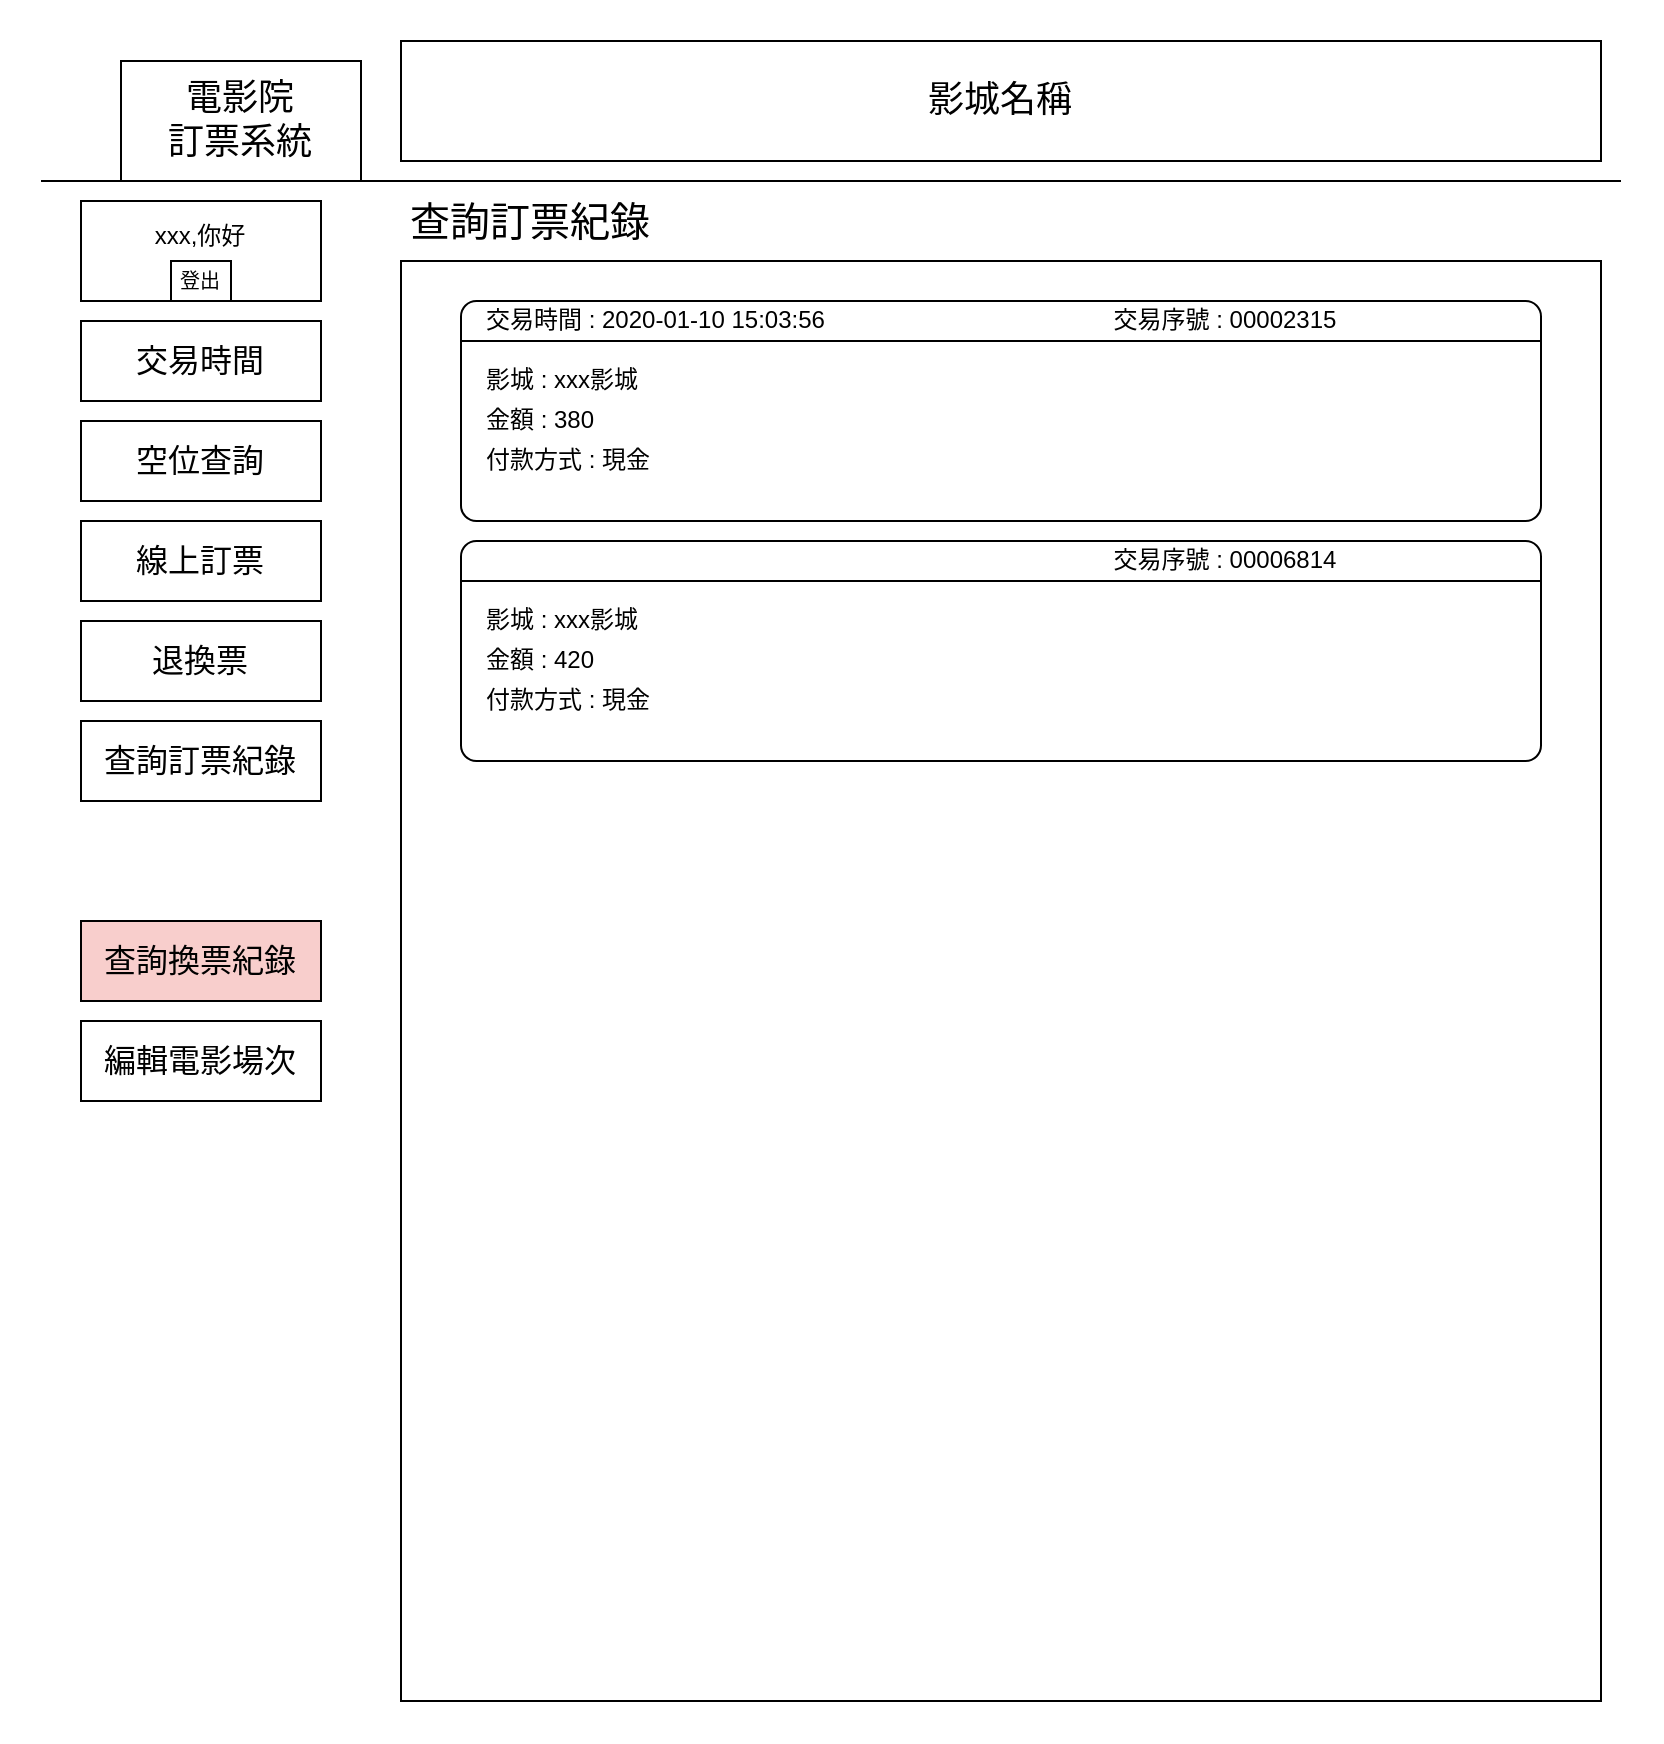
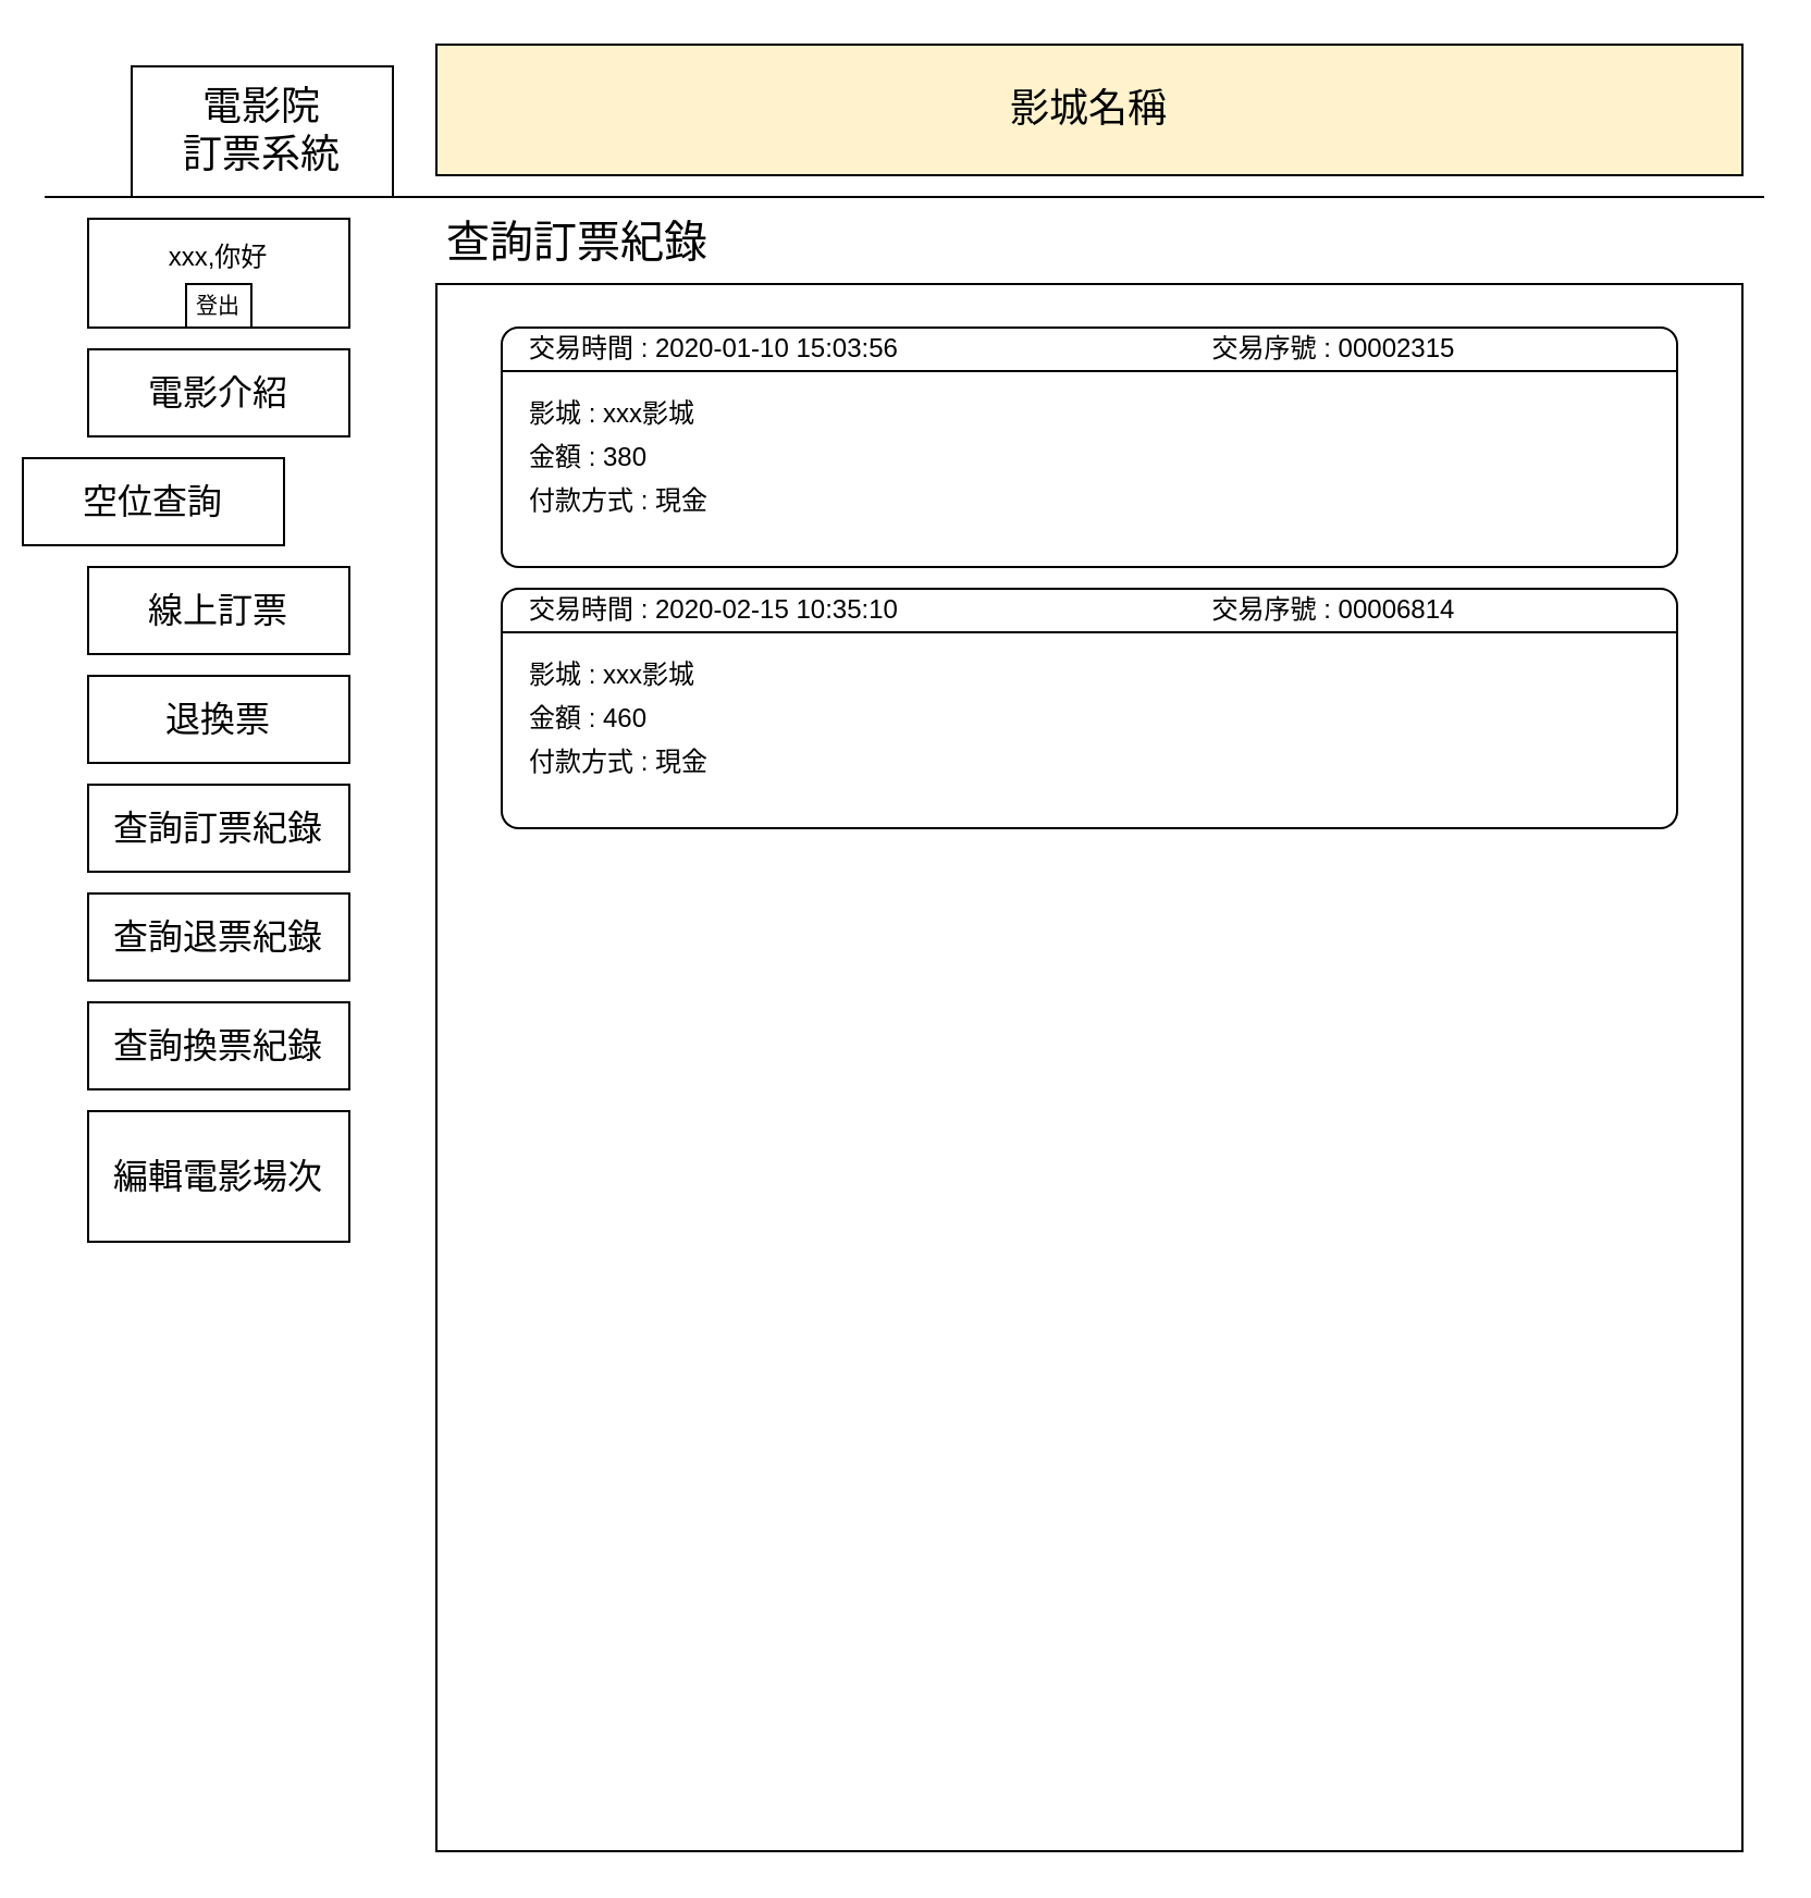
- <mxCell id="4" value="&lt;font style=&quot;font-size: 18px&quot;&gt;影城名稱&lt;/font&gt;" style="rounded=0;whiteSpace=wrap;html=1;" parent="1" vertex="1"><mxGeometry x="200" y="20" width="600" height="60" as="geometry" /></mxCell>
+ <mxCell id="4" value="&lt;font style=&quot;font-size: 18px&quot;&gt;影城名稱&lt;/font&gt;" style="rounded=0;whiteSpace=wrap;html=1;fillColor=#fff2cc;" parent="1" vertex="1"><mxGeometry x="200" y="20" width="600" height="60" as="geometry" /></mxCell>
- <mxCell id="6" value="&lt;font style=&quot;font-size: 16px&quot;&gt;交易時間&lt;/font&gt;" style="rounded=0;whiteSpace=wrap;html=1;" parent="1" vertex="1"><mxGeometry x="40" y="160" width="120" height="40" as="geometry" /></mxCell>
+ <mxCell id="6" value="&lt;font style=&quot;font-size: 16px&quot;&gt;電影介紹&lt;/font&gt;" style="rounded=0;whiteSpace=wrap;html=1;" parent="1" vertex="1"><mxGeometry x="40" y="160" width="120" height="40" as="geometry" /></mxCell>
- <mxCell id="12" value="&lt;font style=&quot;font-size: 16px&quot;&gt;空位查詢&lt;/font&gt;" style="rounded=0;whiteSpace=wrap;html=1;" parent="1" vertex="1"><mxGeometry x="40" y="210" width="120" height="40" as="geometry" /></mxCell>
+ <mxCell id="12" value="&lt;font style=&quot;font-size: 16px&quot;&gt;空位查詢&lt;/font&gt;" style="rounded=0;whiteSpace=wrap;html=1;" parent="1" vertex="1"><mxGeometry x="10" y="210" width="120" height="40" as="geometry" /></mxCell>
+ <mxCell id="25" value="交易時間 : 2020-02-15 10:35:10" style="text;html=1;strokeColor=none;fillColor=none;align=left;verticalAlign=middle;whiteSpace=wrap;rounded=0;" parent="23" vertex="1"><mxGeometry x="11.25" width="191.25" height="20" as="geometry" /></mxCell>
- <mxCell id="29" value="金額 : 420" style="text;html=1;strokeColor=none;fillColor=none;align=left;verticalAlign=middle;whiteSpace=wrap;rounded=0;" parent="23" vertex="1"><mxGeometry x="11.25" y="50" width="74.25" height="20" as="geometry" /></mxCell>
+ <mxCell id="29" value="金額 : 460" style="text;html=1;strokeColor=none;fillColor=none;align=left;verticalAlign=middle;whiteSpace=wrap;rounded=0;" parent="23" vertex="1"><mxGeometry x="11.25" y="50" width="74.25" height="20" as="geometry" /></mxCell>
+ <mxCell id="31" value="&lt;font style=&quot;font-size: 16px&quot;&gt;查詢退票紀錄&lt;/font&gt;" style="rounded=0;whiteSpace=wrap;html=1;" parent="1" vertex="1"><mxGeometry x="40" y="410" width="120" height="40" as="geometry" /></mxCell>
- <mxCell id="32" value="&lt;font style=&quot;font-size: 16px&quot;&gt;查詢換票紀錄&lt;/font&gt;" style="rounded=0;whiteSpace=wrap;html=1;fillColor=#f8cecc;" parent="1" vertex="1"><mxGeometry x="40" y="460" width="120" height="40" as="geometry" /></mxCell>
+ <mxCell id="32" value="&lt;font style=&quot;font-size: 16px&quot;&gt;查詢換票紀錄&lt;/font&gt;" style="rounded=0;whiteSpace=wrap;html=1;" parent="1" vertex="1"><mxGeometry x="40" y="460" width="120" height="40" as="geometry" /></mxCell>
- <mxCell id="33" value="&lt;font style=&quot;font-size: 16px&quot;&gt;編輯電影場次&lt;/font&gt;" style="rounded=0;whiteSpace=wrap;html=1;" parent="1" vertex="1"><mxGeometry x="40" y="510" width="120" height="40" as="geometry" /></mxCell>
+ <mxCell id="33" value="&lt;font style=&quot;font-size: 16px&quot;&gt;編輯電影場次&lt;/font&gt;" style="rounded=0;whiteSpace=wrap;html=1;" parent="1" vertex="1"><mxGeometry x="40" y="510" width="120" height="60" as="geometry" /></mxCell>
